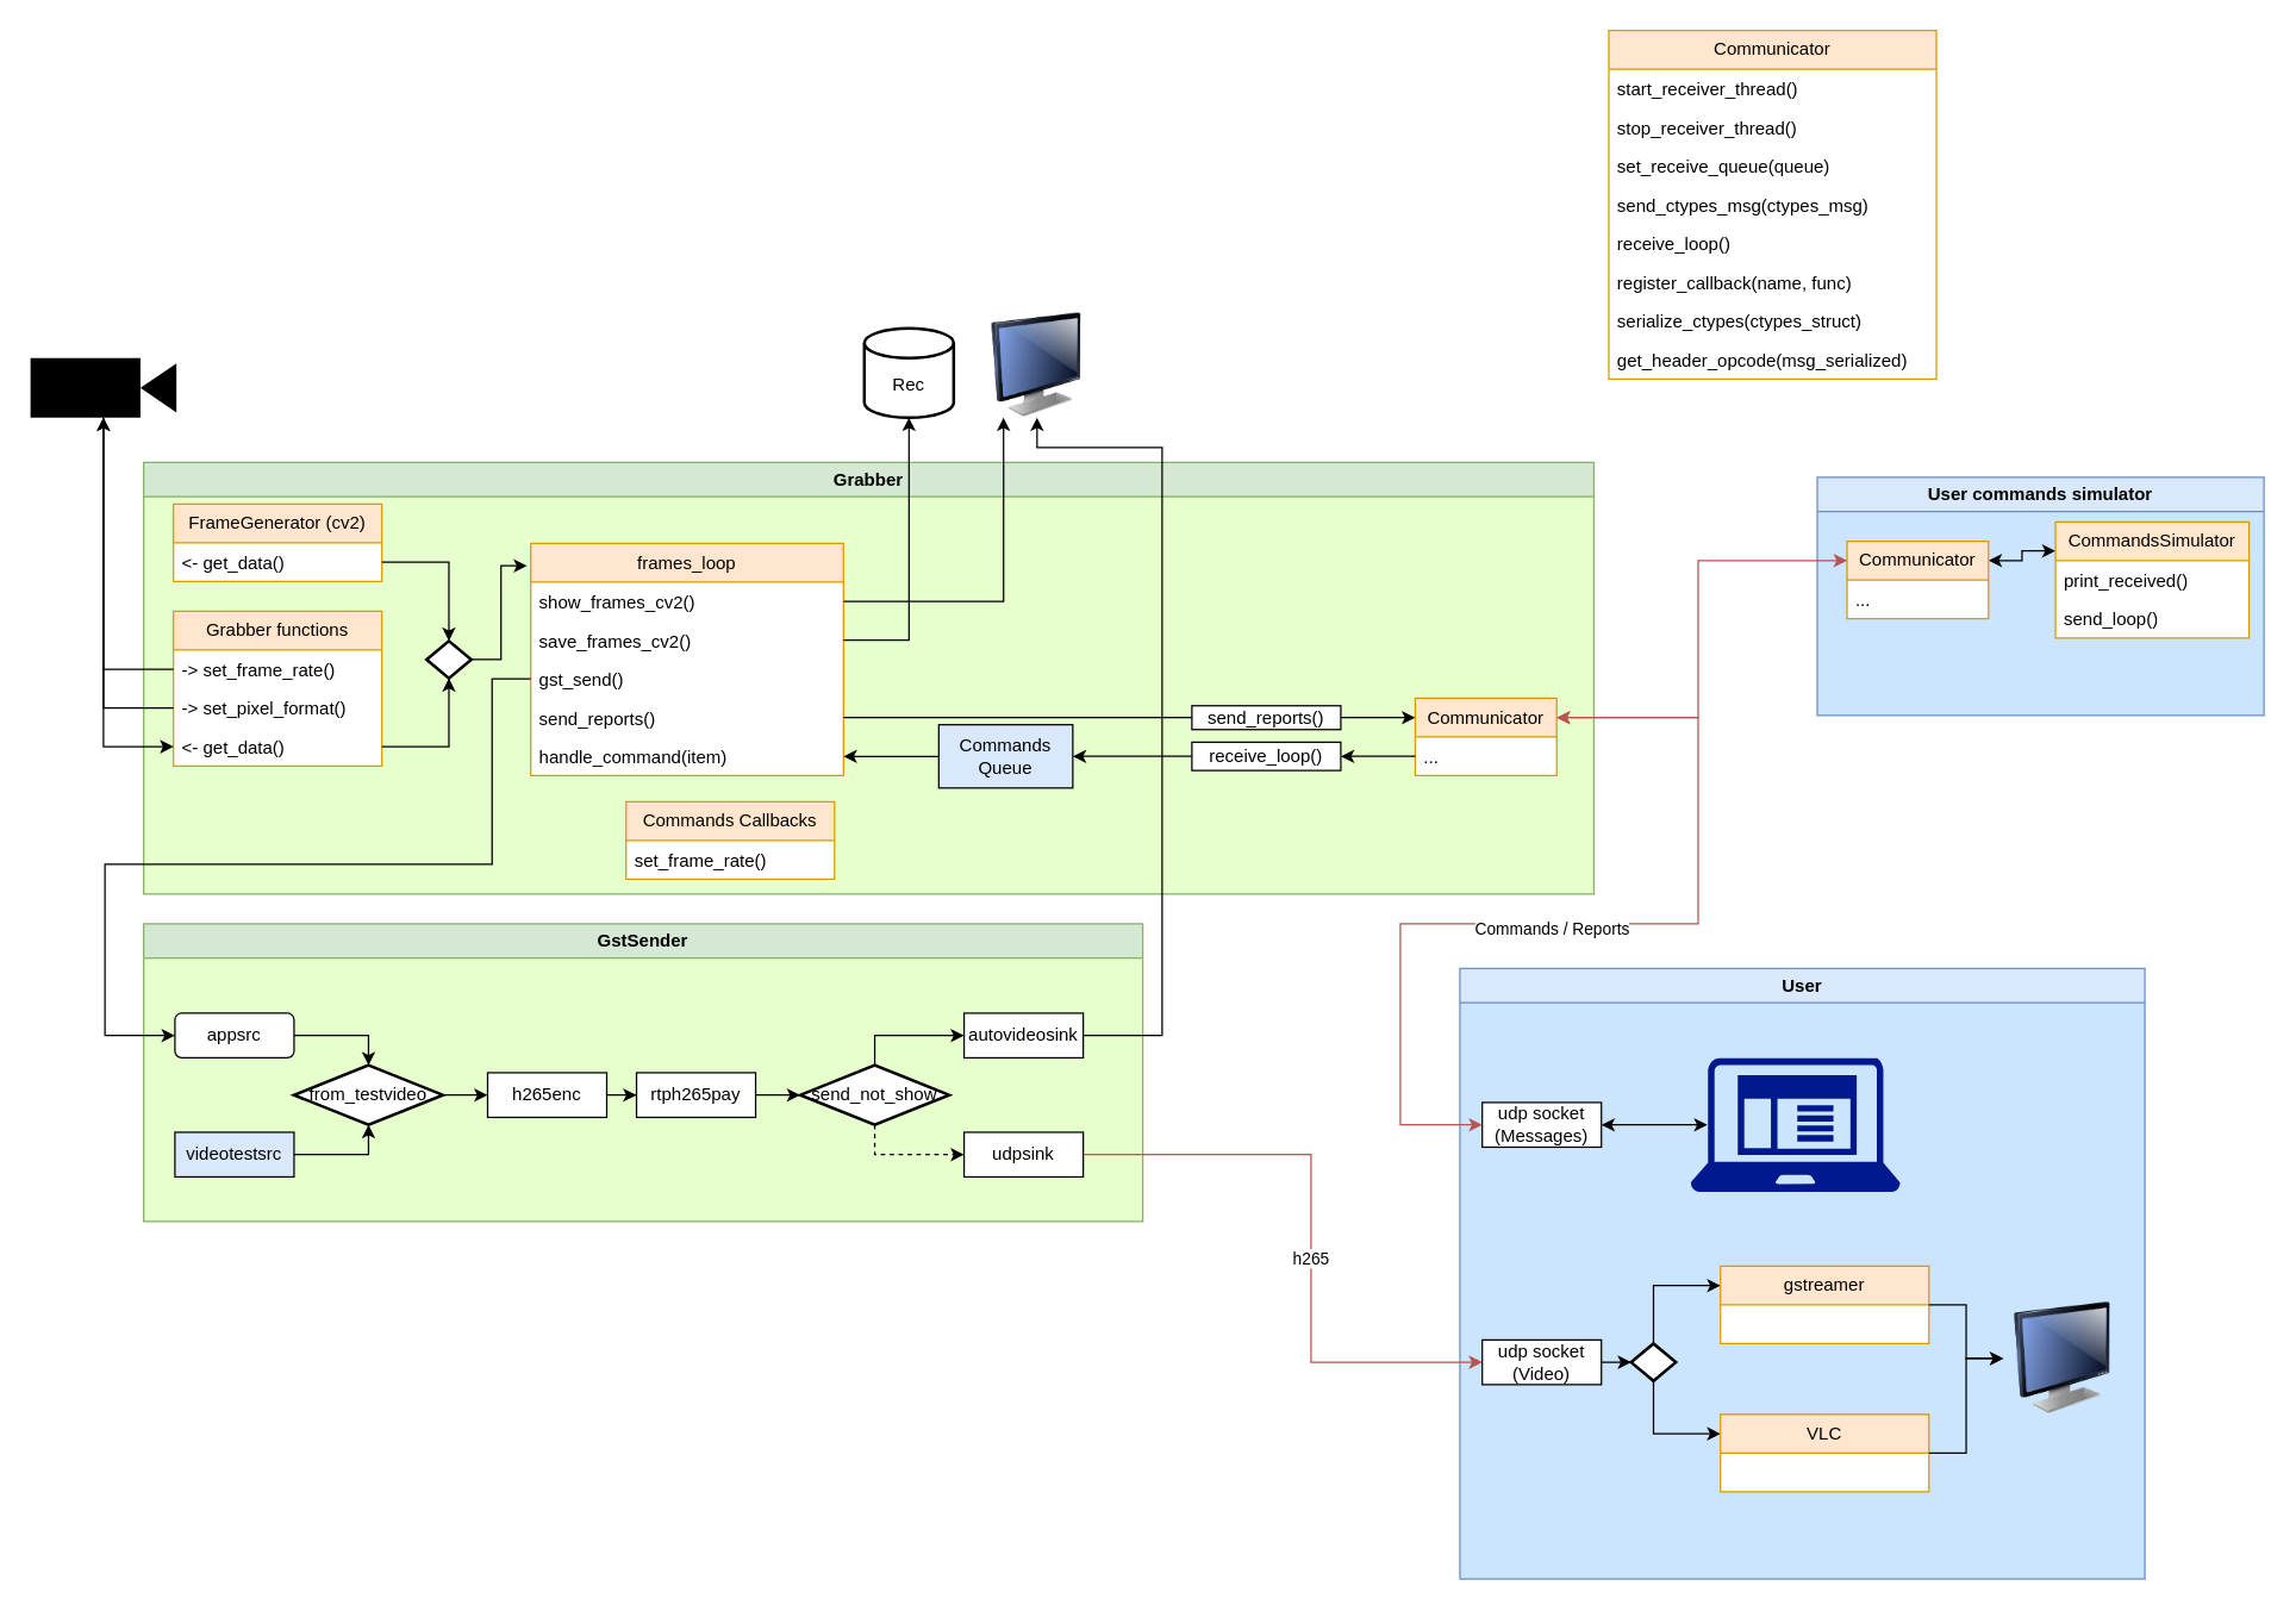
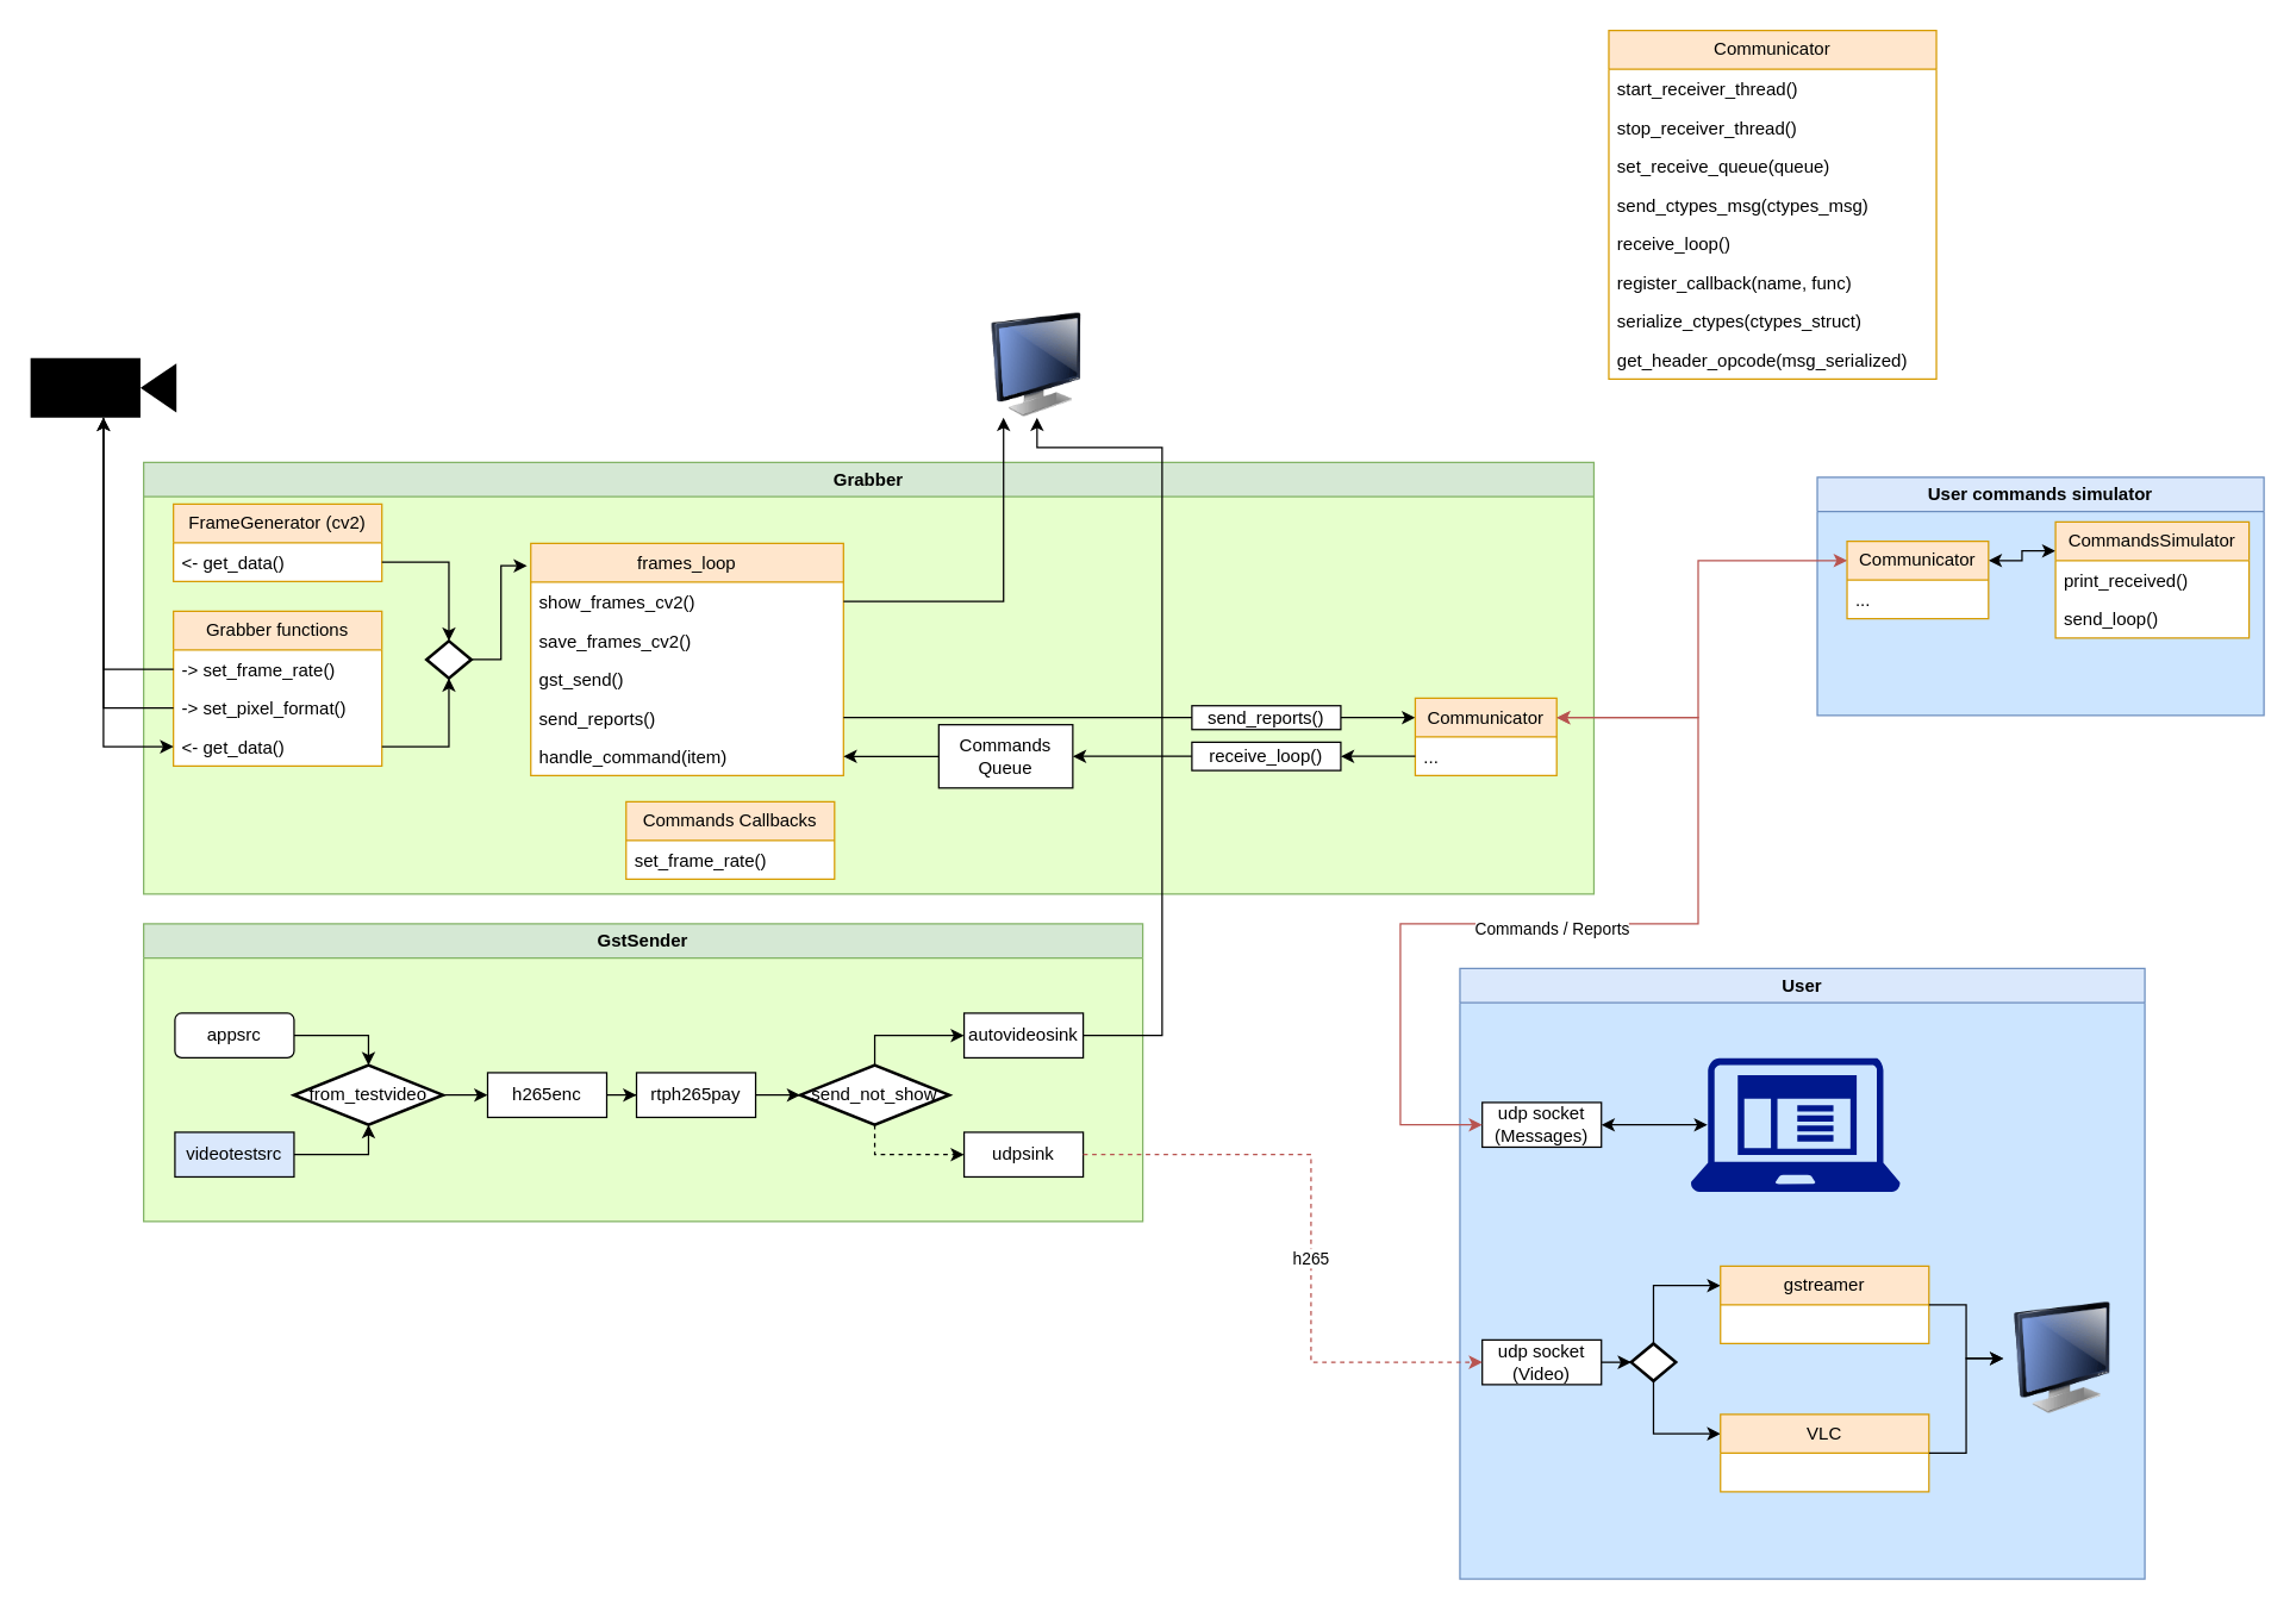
- <mxCell id="51" value="&lt;br&gt;Rec" style="strokeWidth=2;html=1;shape=mxgraph.flowchart.database;whiteSpace=wrap;" parent="1" vertex="1"><mxGeometry x="580" y="220" width="60" height="60" as="geometry" /></mxCell>
- <mxCell id="52" style="edgeStyle=orthogonalEdgeStyle;rounded=0;orthogonalLoop=1;jettySize=auto;html=1;" parent="1" source="15" target="51" edge="1"><mxGeometry relative="1" as="geometry" /></mxCell>
- <mxCell id="22" value="Commands&lt;br&gt;Queue" style="rounded=0;whiteSpace=wrap;html=1;fillColor=#dae8fc;" parent="2" vertex="1"><mxGeometry x="534" y="176.25" width="90" height="42.5" as="geometry" /></mxCell>
+ <mxCell id="22" value="Commands&lt;br&gt;Queue" style="rounded=0;whiteSpace=wrap;html=1;" parent="2" vertex="1"><mxGeometry x="534" y="176.25" width="90" height="42.5" as="geometry" /></mxCell>
- <mxCell id="74" style="edgeStyle=orthogonalEdgeStyle;rounded=0;orthogonalLoop=1;jettySize=auto;html=1;entryX=0;entryY=0.5;entryDx=0;entryDy=0;exitX=0;exitY=0.5;exitDx=0;exitDy=0;jumpStyle=arc;" parent="1" source="16" target="55" edge="1"><mxGeometry relative="1" as="geometry"><Array as="points"><mxPoint x="330" y="455" /><mxPoint x="330" y="580" /><mxPoint x="70" y="580" /><mxPoint x="70" y="695" /></Array></mxGeometry></mxCell>
- <mxCell id="70" style="edgeStyle=orthogonalEdgeStyle;rounded=0;orthogonalLoop=1;jettySize=auto;html=1;entryX=0;entryY=0.5;entryDx=0;entryDy=0;fillColor=#f8cecc;strokeColor=#b85450;" parent="1" source="68" target="37" edge="1"><mxGeometry relative="1" as="geometry"><Array as="points"><mxPoint x="880" y="775" /><mxPoint x="880" y="915" /></Array></mxGeometry></mxCell>
+ <mxCell id="70" style="edgeStyle=orthogonalEdgeStyle;rounded=0;orthogonalLoop=1;jettySize=auto;html=1;entryX=0;entryY=0.5;entryDx=0;entryDy=0;fillColor=#f8cecc;strokeColor=#b85450;dashed=1;" parent="1" source="68" target="37" edge="1"><mxGeometry relative="1" as="geometry"><Array as="points"><mxPoint x="880" y="775" /><mxPoint x="880" y="915" /></Array></mxGeometry></mxCell>
